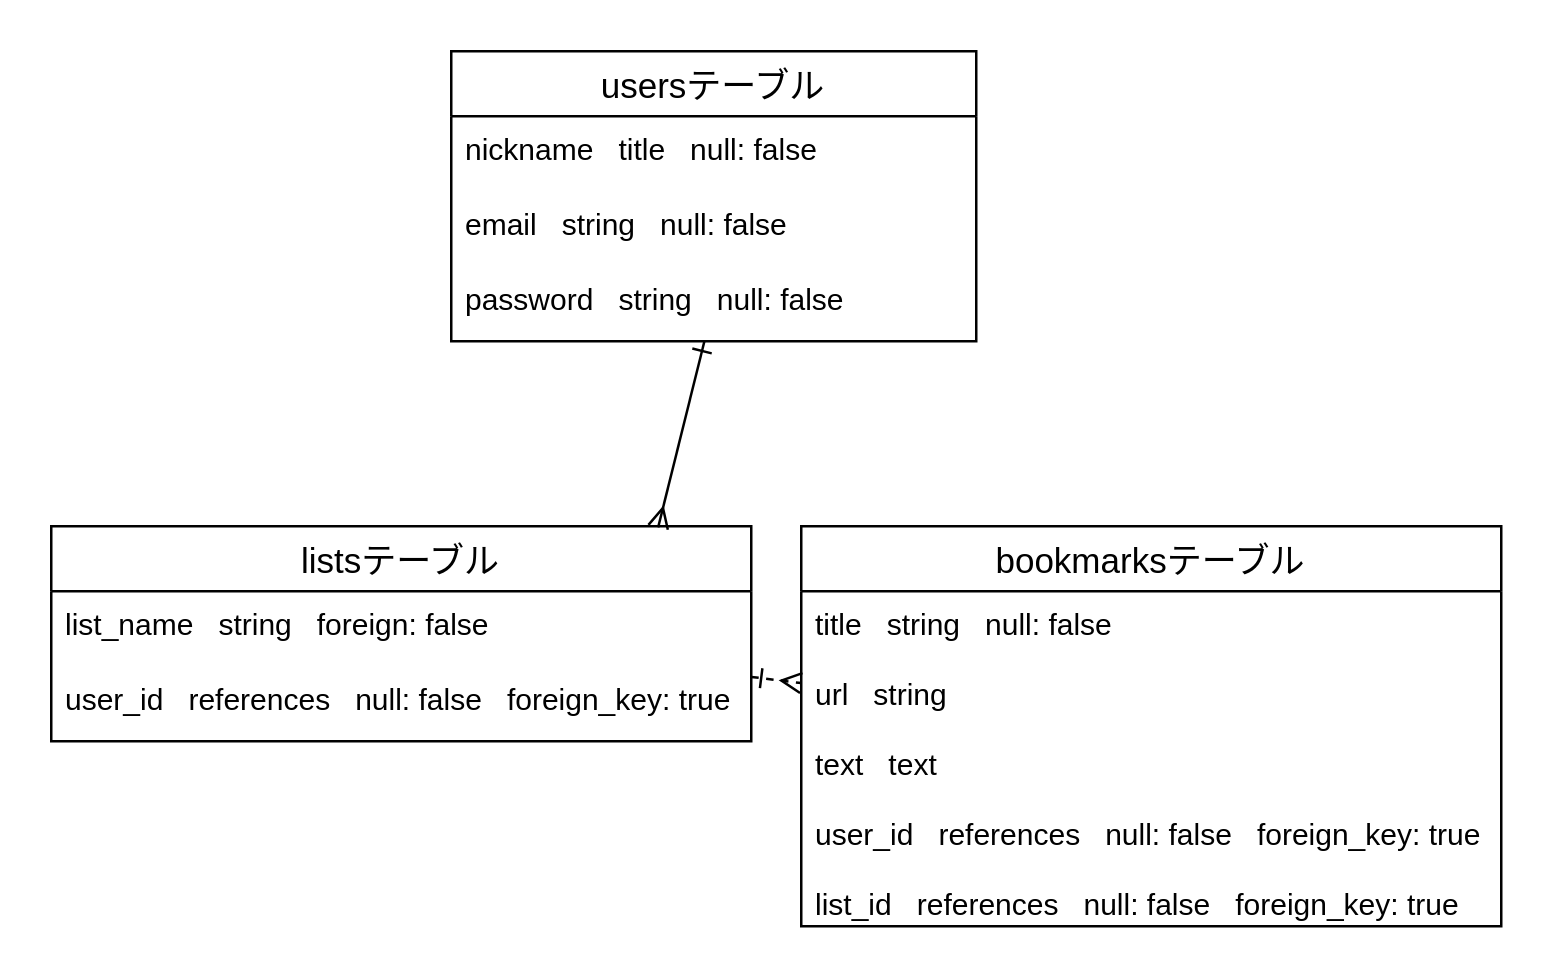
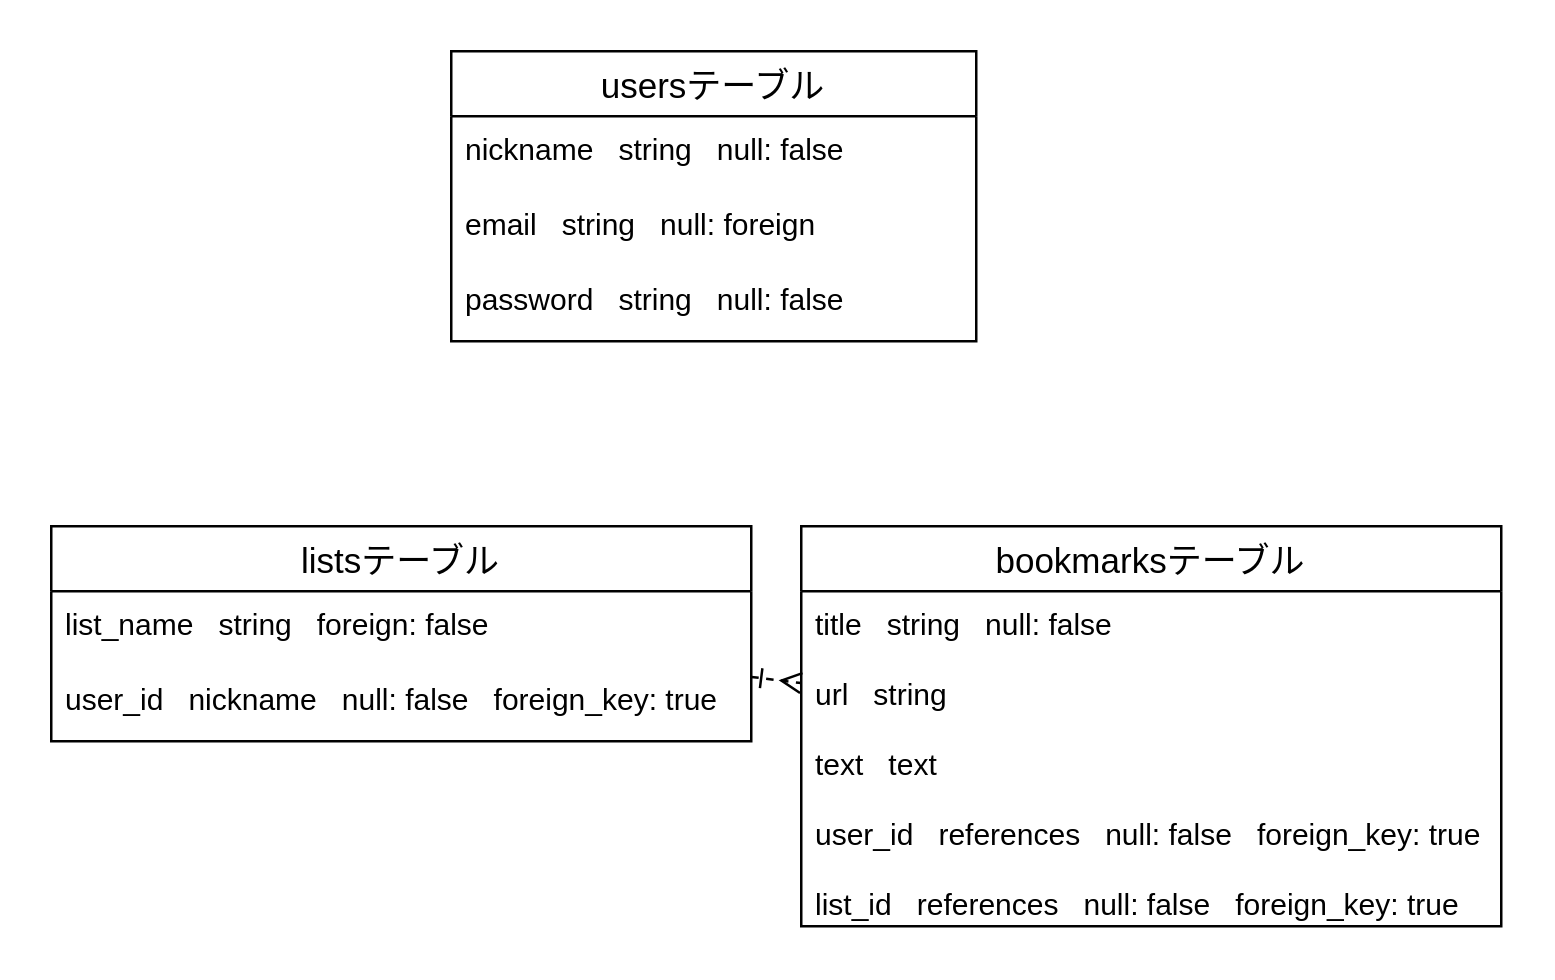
- <mxCell id="3" value="nickname   title   null: false   " style="text;strokeColor=none;fillColor=none;spacingLeft=4;spacingRight=4;overflow=hidden;rotatable=0;points=[[0,0.5],[1,0.5]];portConstraint=eastwest;fontSize=12;" vertex="1" parent="2"><mxGeometry y="26" width="210" height="30" as="geometry" /></mxCell>
+ <mxCell id="3" value="nickname   string   null: false   " style="text;strokeColor=none;fillColor=none;spacingLeft=4;spacingRight=4;overflow=hidden;rotatable=0;points=[[0,0.5],[1,0.5]];portConstraint=eastwest;fontSize=12;" vertex="1" parent="2"><mxGeometry y="26" width="210" height="30" as="geometry" /></mxCell>
- <mxCell id="4" value="email   string   null: false" style="text;strokeColor=none;fillColor=none;spacingLeft=4;spacingRight=4;overflow=hidden;rotatable=0;points=[[0,0.5],[1,0.5]];portConstraint=eastwest;fontSize=12;" vertex="1" parent="2"><mxGeometry y="56" width="210" height="30" as="geometry" /></mxCell>
+ <mxCell id="4" value="email   string   null: foreign" style="text;strokeColor=none;fillColor=none;spacingLeft=4;spacingRight=4;overflow=hidden;rotatable=0;points=[[0,0.5],[1,0.5]];portConstraint=eastwest;fontSize=12;" vertex="1" parent="2"><mxGeometry y="56" width="210" height="30" as="geometry" /></mxCell>
- <mxCell id="11" value="" style="endArrow=ERmany;html=1;rounded=0;entryX=0.867;entryY=0.005;entryDx=0;entryDy=0;entryPerimeter=0;startArrow=ERone;startFill=0;endFill=0;" edge="1" parent="1" source="5" target="6"><mxGeometry relative="1" as="geometry"><mxPoint x="196" y="140" as="sourcePoint" /><mxPoint x="203" y="207" as="targetPoint" /></mxGeometry></mxCell>
- <mxCell id="8" value="user_id   references   null: false   foreign_key: true" style="text;strokeColor=none;fillColor=none;spacingLeft=4;spacingRight=4;overflow=hidden;rotatable=0;points=[[0,0.5],[1,0.5]];portConstraint=eastwest;fontSize=12;" vertex="1" parent="6"><mxGeometry y="56" width="280" height="30" as="geometry" /></mxCell>
+ <mxCell id="8" value="user_id   nickname   null: false   foreign_key: true" style="text;strokeColor=none;fillColor=none;spacingLeft=4;spacingRight=4;overflow=hidden;rotatable=0;points=[[0,0.5],[1,0.5]];portConstraint=eastwest;fontSize=12;" vertex="1" parent="6"><mxGeometry y="56" width="280" height="30" as="geometry" /></mxCell>
